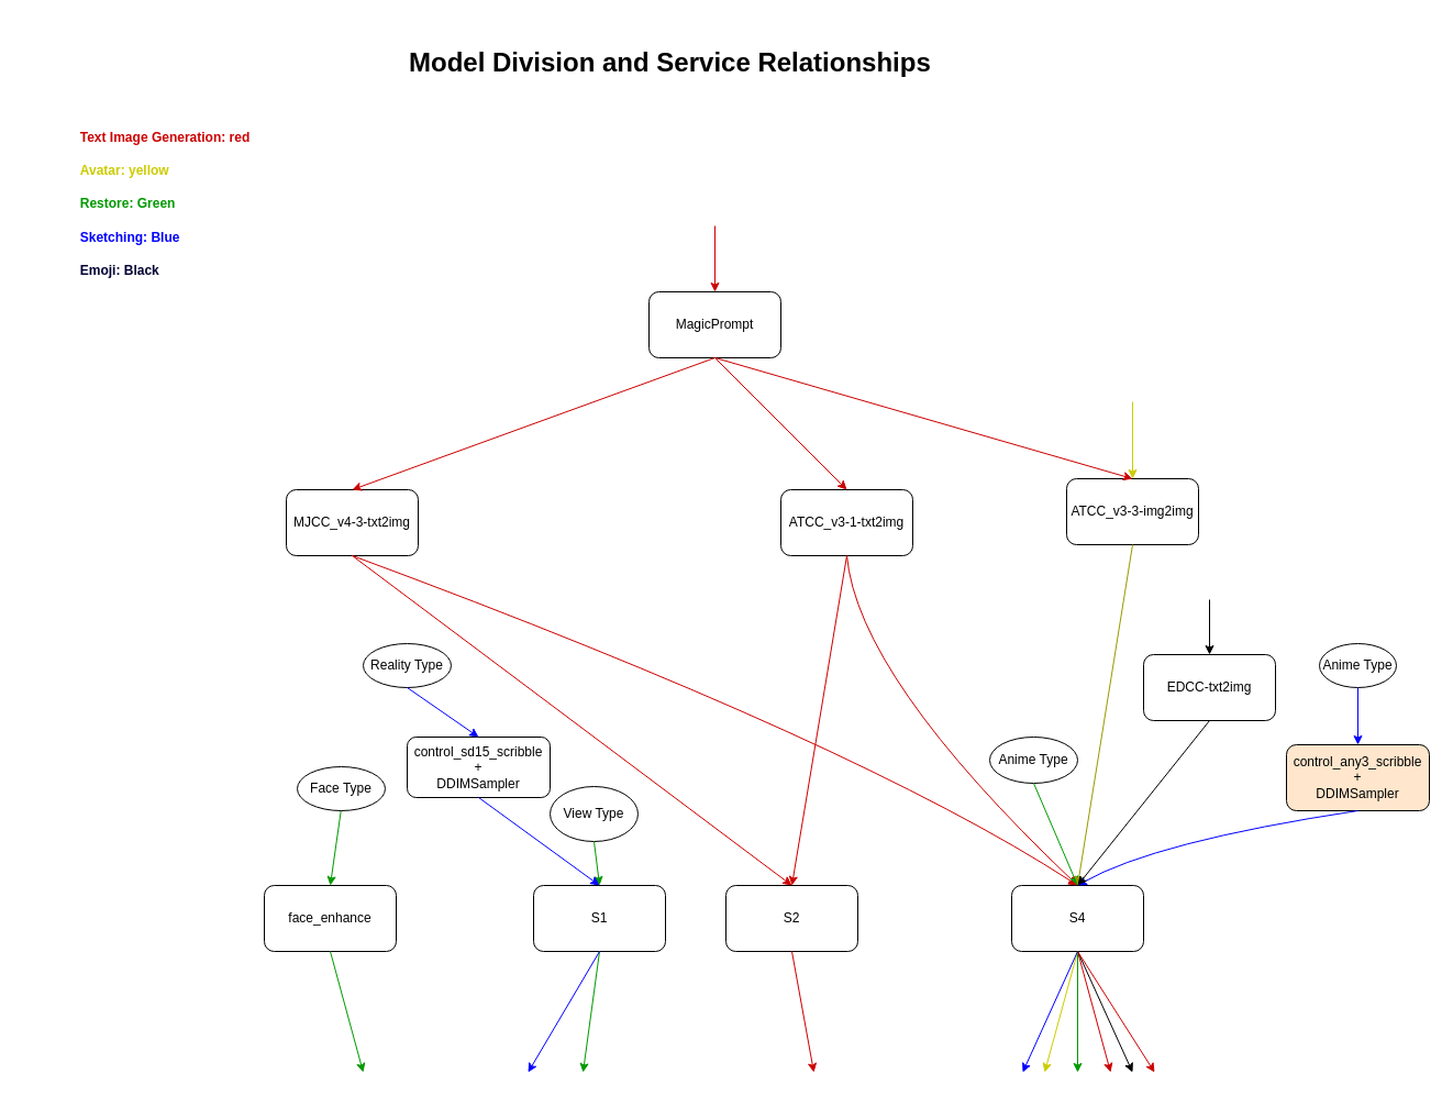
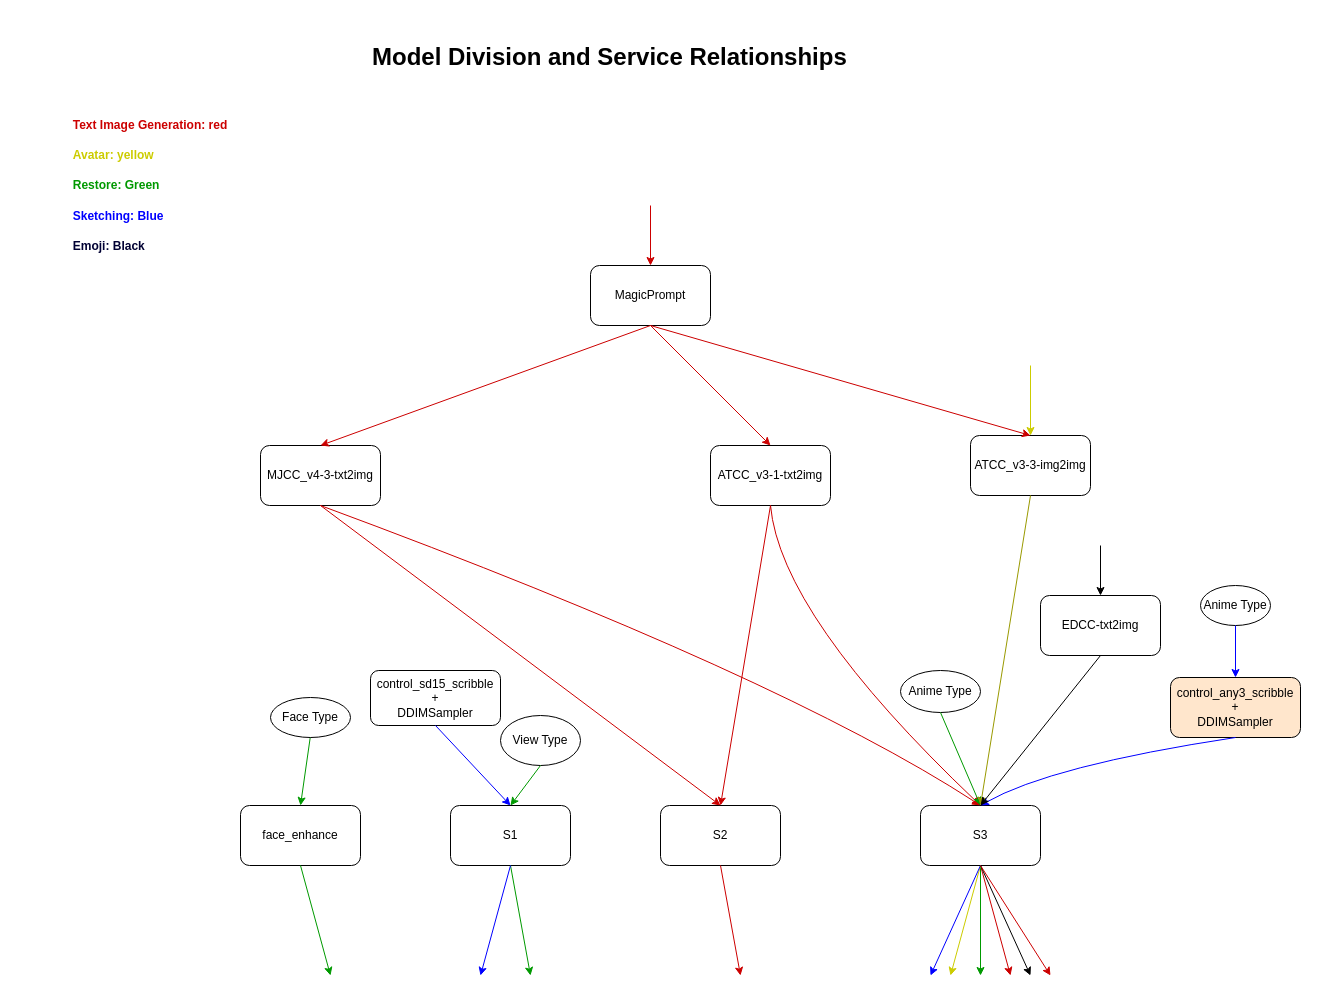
- <mxCell id="34" value="Reality Type" style="ellipse;whiteSpace=wrap;html=1;" vertex="1" parent="1"><mxGeometry x="330" y="585" width="80" height="40" as="geometry" /></mxCell>
- <mxCell id="35" value="" style="endArrow=classic;html=1;rounded=0;exitX=0.5;exitY=1;exitDx=0;exitDy=0;entryX=0.5;entryY=0;entryDx=0;entryDy=0;strokeColor=#0000FF;" edge="1" parent="1" source="34" target="10"><mxGeometry width="50" height="50" relative="1" as="geometry"><mxPoint x="520" y="655" as="sourcePoint" /><mxPoint x="570" y="605" as="targetPoint" /></mxGeometry></mxCell>
- <mxCell id="7" value="S1" style="rounded=1;whiteSpace=wrap;html=1;" vertex="1" parent="1"><mxGeometry x="485" y="805" width="120" height="60" as="geometry" /></mxCell>
+ <mxCell id="7" value="S1" style="rounded=1;whiteSpace=wrap;html=1;" vertex="1" parent="1"><mxGeometry x="450" y="805" width="120" height="60" as="geometry" /></mxCell>
- <mxCell id="9" value="S4" style="rounded=1;whiteSpace=wrap;html=1;" vertex="1" parent="1"><mxGeometry x="920" y="805" width="120" height="60" as="geometry" /></mxCell>
+ <mxCell id="9" value="S3" style="rounded=1;whiteSpace=wrap;html=1;" vertex="1" parent="1"><mxGeometry x="920" y="805" width="120" height="60" as="geometry" /></mxCell>
